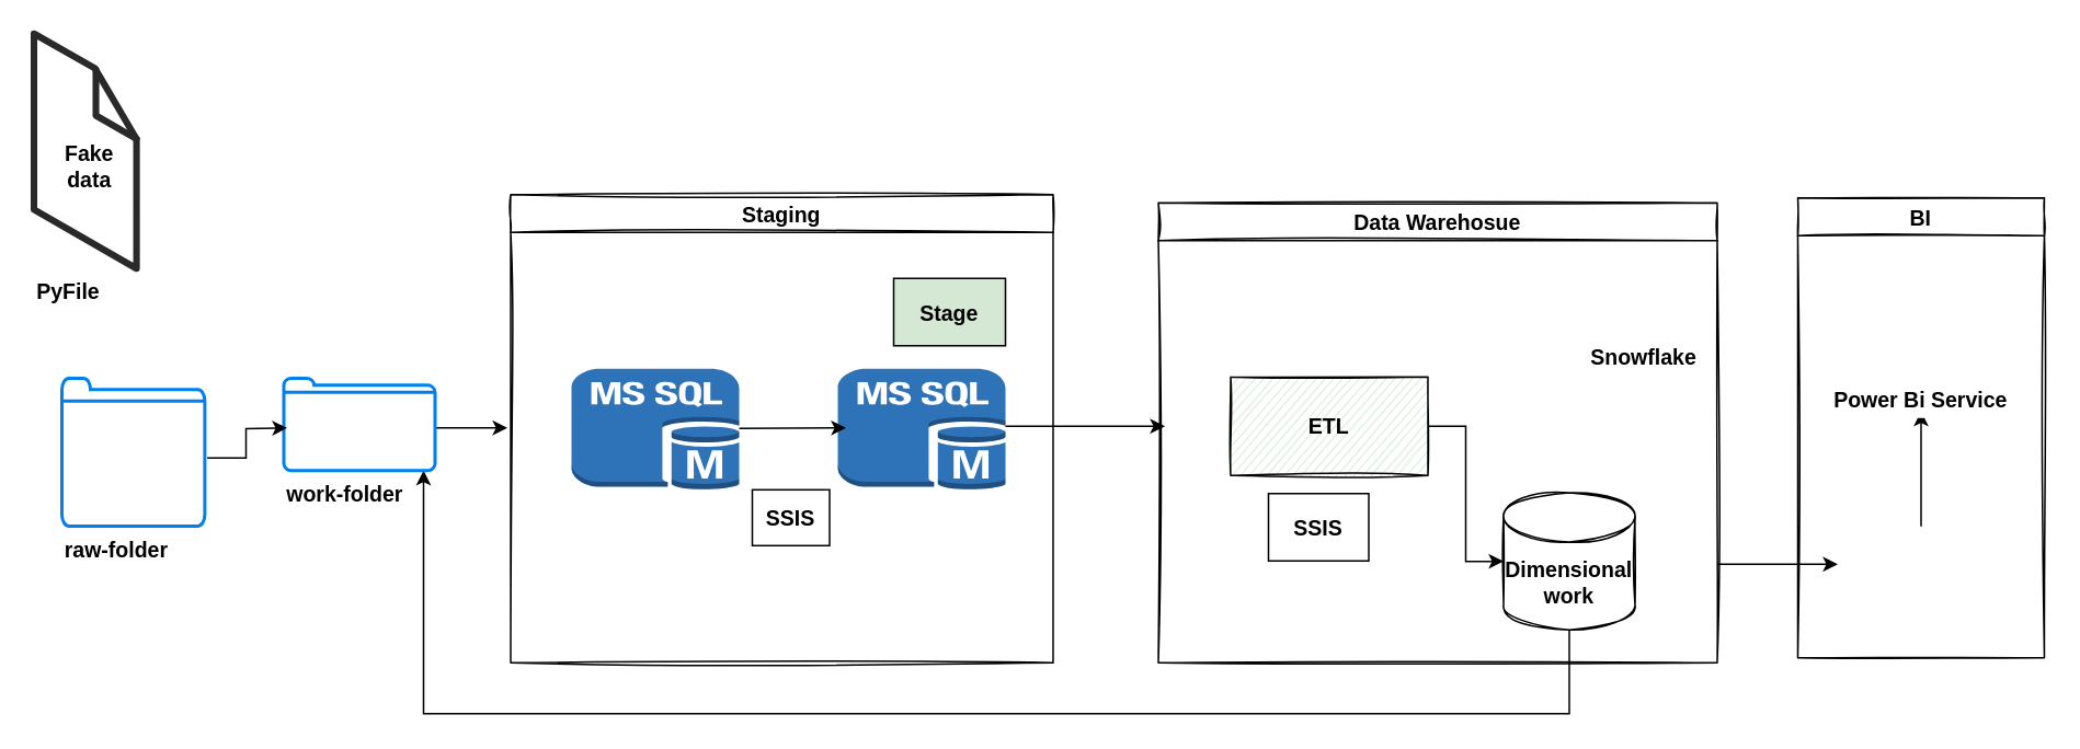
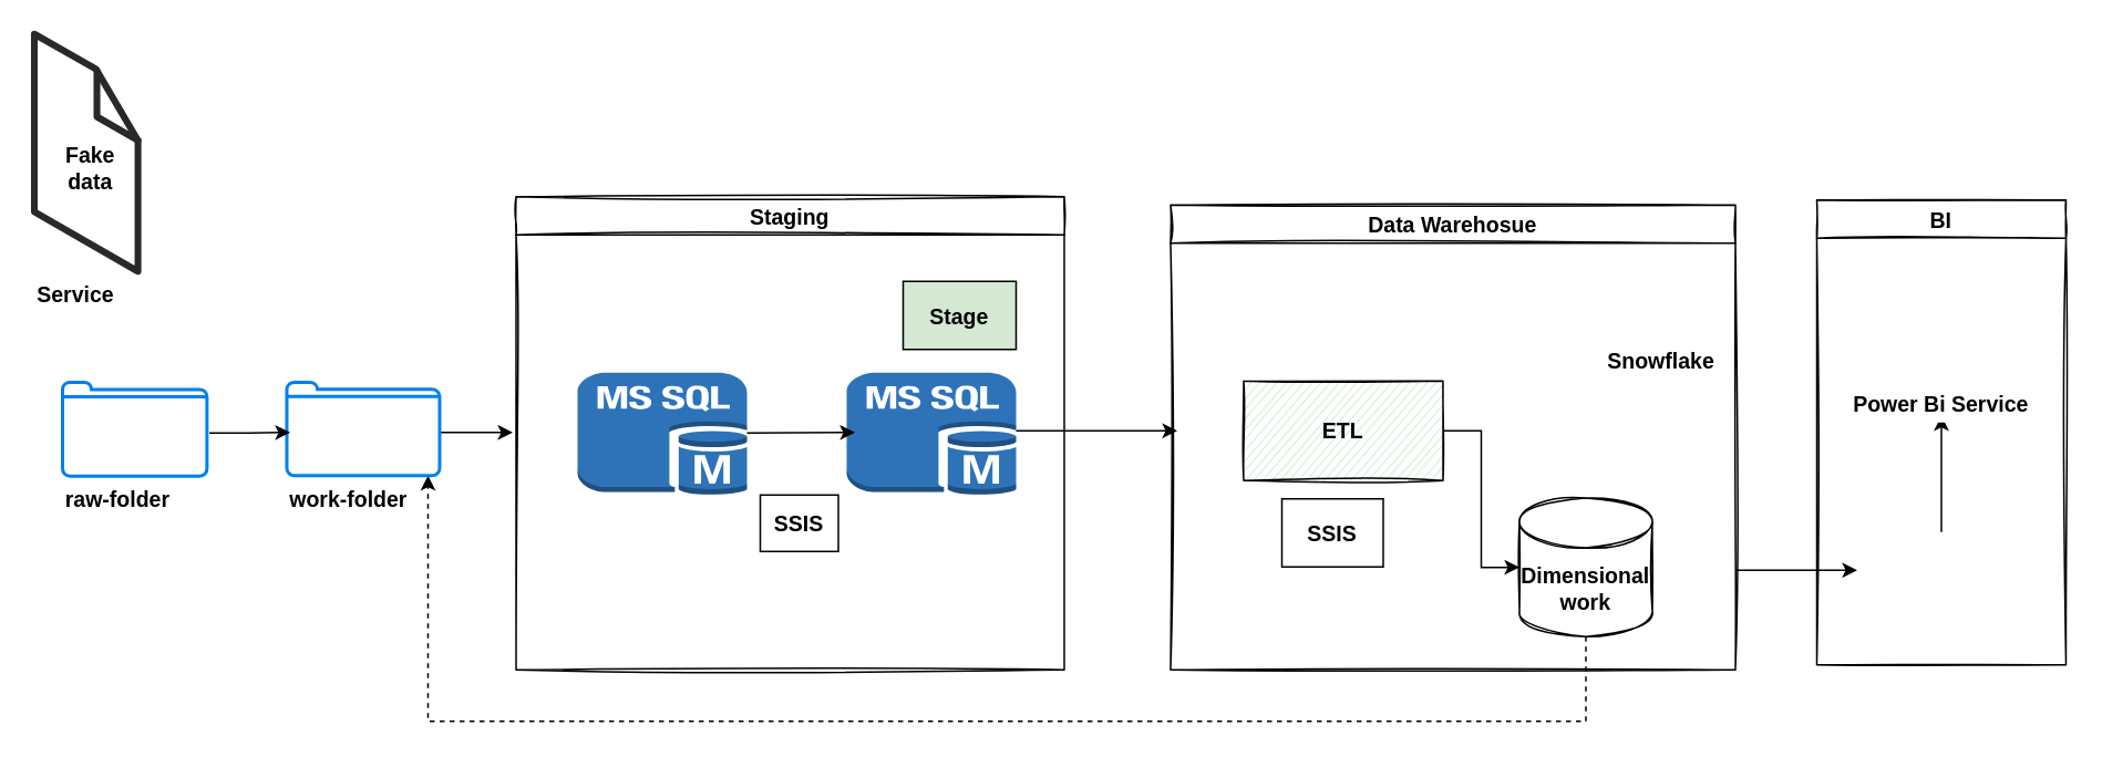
- <mxCell id="20" value="PyFile" style="verticalLabelPosition=bottom;html=1;verticalAlign=top;strokeWidth=1;align=left;outlineConnect=0;dashed=0;outlineConnect=0;shape=mxgraph.aws3d.file;aspect=fixed;strokeColor=#292929;fontSize=13;fontStyle=1" parent="1" vertex="1"><mxGeometry x="20" y="20" width="62.39" height="143" as="geometry" /></mxCell>
+ <mxCell id="20" value="Service" style="verticalLabelPosition=bottom;html=1;verticalAlign=top;strokeWidth=1;align=left;outlineConnect=0;dashed=0;outlineConnect=0;shape=mxgraph.aws3d.file;aspect=fixed;strokeColor=#292929;fontSize=13;fontStyle=1" parent="1" vertex="1"><mxGeometry x="20" y="20" width="62.39" height="143" as="geometry" /></mxCell>
- <mxCell id="25" value="raw-folder" style="html=1;verticalLabelPosition=bottom;align=left;labelBackgroundColor=#ffffff;verticalAlign=top;strokeWidth=2;strokeColor=#0080F0;shadow=0;dashed=0;shape=mxgraph.ios7.icons.folder;fontSize=13;fontStyle=1" vertex="1" parent="1"><mxGeometry x="37" y="229.75" width="86.92" height="90" as="geometry" /></mxCell>
+ <mxCell id="25" value="raw-folder" style="html=1;verticalLabelPosition=bottom;align=left;labelBackgroundColor=#ffffff;verticalAlign=top;strokeWidth=2;strokeColor=#0080F0;shadow=0;dashed=0;shape=mxgraph.ios7.icons.folder;fontSize=13;fontStyle=1" vertex="1" parent="1"><mxGeometry x="37" y="229.75" width="86.92" height="56.5" as="geometry" /></mxCell>
- <mxCell id="18" style="edgeStyle=orthogonalEdgeStyle;rounded=0;orthogonalLoop=1;jettySize=auto;html=1;exitX=0.5;exitY=1;exitDx=0;exitDy=0;exitPerimeter=0;" parent="1" source="13" edge="1" target="24"><mxGeometry relative="1" as="geometry"><Array as="points"><mxPoint x="954" y="434" /><mxPoint x="257" y="434" /></Array><mxPoint x="256" y="299" as="targetPoint" /></mxGeometry></mxCell>
+ <mxCell id="18" style="edgeStyle=orthogonalEdgeStyle;rounded=0;orthogonalLoop=1;jettySize=auto;html=1;exitX=0.5;exitY=1;exitDx=0;exitDy=0;exitPerimeter=0;dashed=1;" parent="1" source="13" edge="1" target="24"><mxGeometry relative="1" as="geometry"><Array as="points"><mxPoint x="954" y="434" /><mxPoint x="257" y="434" /></Array><mxPoint x="256" y="299" as="targetPoint" /></mxGeometry></mxCell>
